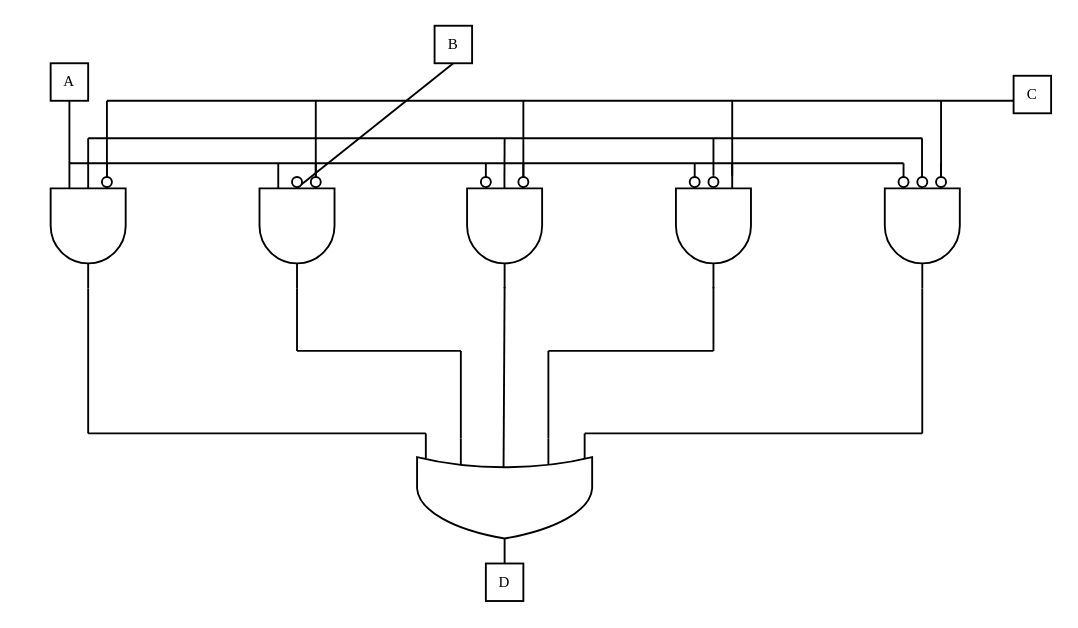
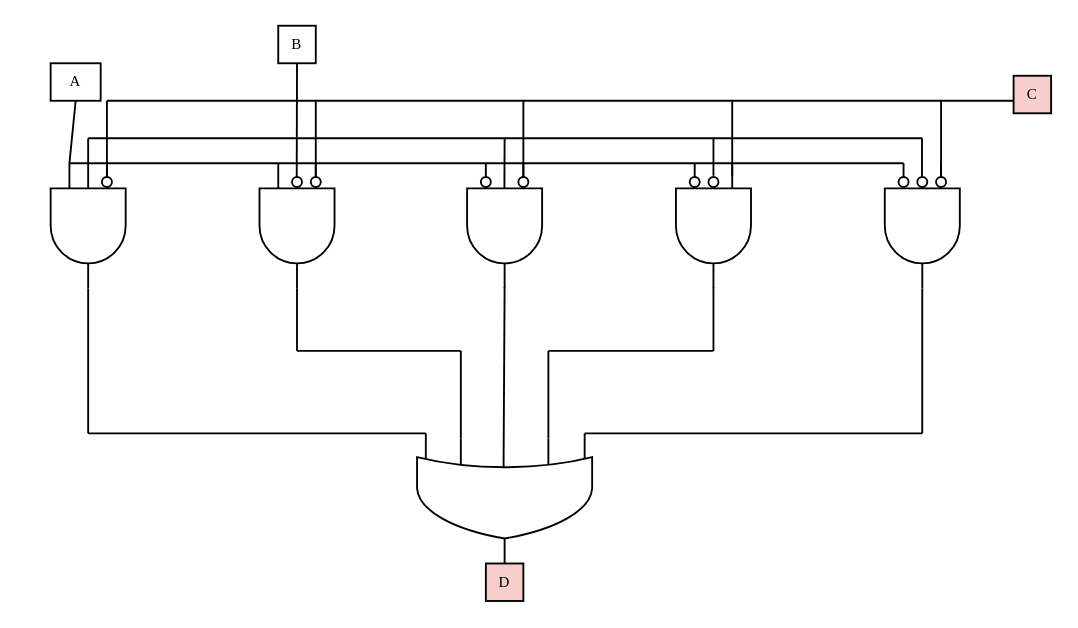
- <mxCell id="13" value="&lt;font face=&quot;Times New Roman&quot;&gt;B&lt;/font&gt;" style="whiteSpace=wrap;html=1;aspect=fixed;strokeWidth=1.5;" parent="1" vertex="1"><mxGeometry x="347" y="20" width="30" height="30" as="geometry" /></mxCell>
+ <mxCell id="13" value="&lt;font face=&quot;Times New Roman&quot;&gt;B&lt;/font&gt;" style="whiteSpace=wrap;html=1;aspect=fixed;strokeWidth=1.5;" parent="1" vertex="1"><mxGeometry x="222" y="20" width="30" height="30" as="geometry" /></mxCell>
- <mxCell id="10" value="&lt;font face=&quot;Times New Roman&quot;&gt;A&lt;/font&gt;" style="whiteSpace=wrap;html=1;aspect=fixed;strokeWidth=1.5;" parent="1" vertex="1"><mxGeometry x="40" y="50" width="30" height="30" as="geometry" /></mxCell>
+ <mxCell id="10" value="&lt;font face=&quot;Times New Roman&quot;&gt;A&lt;/font&gt;" style="whiteSpace=wrap;html=1;aspect=fixed;strokeWidth=1.5;" parent="1" vertex="1"><mxGeometry x="40" y="50" width="40" height="30" as="geometry" /></mxCell>
- <mxCell id="20" value="&lt;font face=&quot;Times New Roman&quot;&gt;C&lt;/font&gt;" style="whiteSpace=wrap;html=1;aspect=fixed;strokeWidth=1.5;" parent="1" vertex="1"><mxGeometry x="810" y="60" width="30" height="30" as="geometry" /></mxCell>
+ <mxCell id="20" value="&lt;font face=&quot;Times New Roman&quot;&gt;C&lt;/font&gt;" style="whiteSpace=wrap;html=1;aspect=fixed;strokeWidth=1.5;fillColor=#f8cecc;" parent="1" vertex="1"><mxGeometry x="810" y="60" width="30" height="30" as="geometry" /></mxCell>
- <mxCell id="37" value="&lt;font face=&quot;Times New Roman&quot;&gt;D&lt;/font&gt;" style="whiteSpace=wrap;html=1;aspect=fixed;strokeWidth=1.5;" parent="1" vertex="1"><mxGeometry x="388" y="450" width="30" height="30" as="geometry" /></mxCell>
+ <mxCell id="37" value="&lt;font face=&quot;Times New Roman&quot;&gt;D&lt;/font&gt;" style="whiteSpace=wrap;html=1;aspect=fixed;strokeWidth=1.5;fillColor=#f8cecc;" parent="1" vertex="1"><mxGeometry x="388" y="450" width="30" height="30" as="geometry" /></mxCell>
